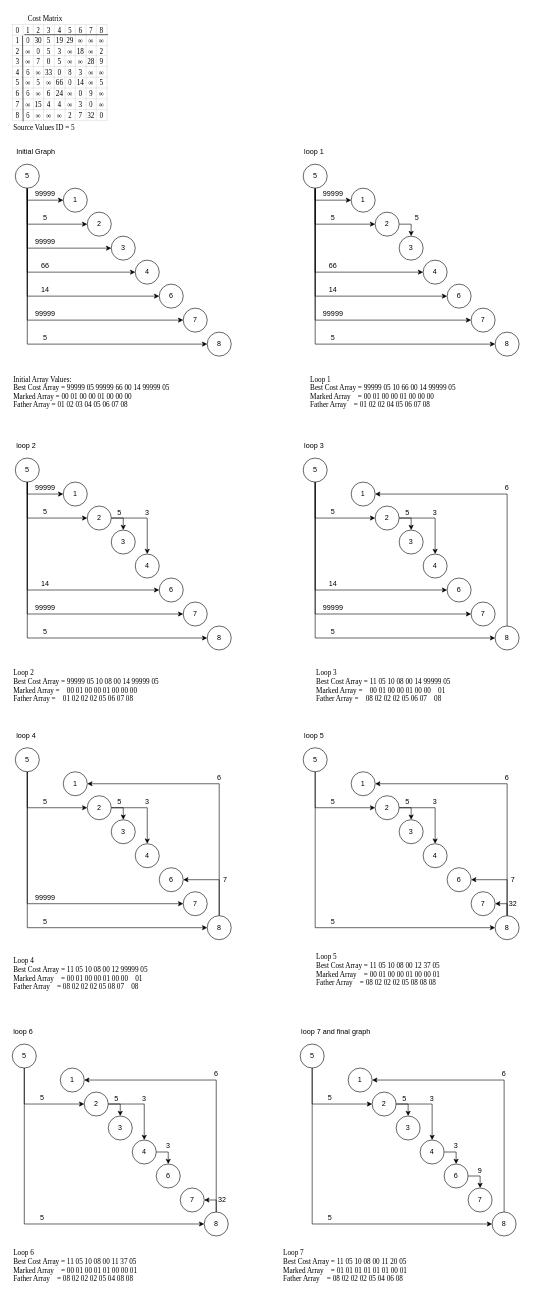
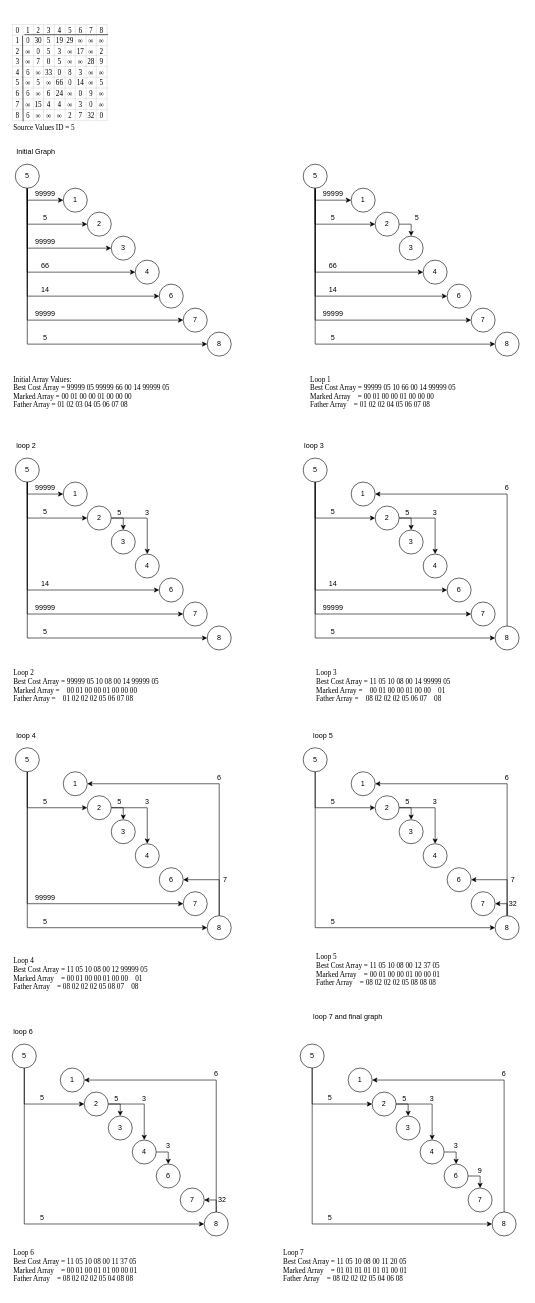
- <mxCell id="288" value="Cost Matrix" style="text;html=1;strokeColor=none;fillColor=none;align=center;verticalAlign=middle;whiteSpace=wrap;rounded=0;fontFamily=Lucida Console;" parent="1" vertex="1"><mxGeometry y="20" width="110" height="20" as="geometry" x="20" /></mxCell>
- <mxCell id="222" value="18" style="shape=partialRectangle;html=1;whiteSpace=wrap;connectable=0;fillColor=none;top=0;left=0;bottom=0;right=0;overflow=hidden;opacity=15;fontFamily=Lucida Console;spacingRight=0;" parent="215" vertex="1"><mxGeometry x="105" width="18" height="17" as="geometry" /></mxCell>
+ <mxCell id="222" value="17" style="shape=partialRectangle;html=1;whiteSpace=wrap;connectable=0;fillColor=none;top=0;left=0;bottom=0;right=0;overflow=hidden;opacity=15;fontFamily=Lucida Console;spacingRight=0;" parent="215" vertex="1"><mxGeometry x="105" width="18" height="17" as="geometry" /></mxCell>
- <mxCell id="45" value="loop 1" style="text;html=1;strokeColor=none;fillColor=none;align=left;verticalAlign=middle;whiteSpace=wrap;rounded=0;" parent="1" vertex="1"><mxGeometry x="505" y="243" width="40" height="20" as="geometry" /></mxCell>
- <mxCell id="134" value="loop 5" style="text;html=1;strokeColor=none;fillColor=none;align=left;verticalAlign=middle;whiteSpace=wrap;rounded=0;" parent="1" vertex="1"><mxGeometry x="505" y="1216" width="40" height="20" as="geometry" /></mxCell>
+ <mxCell id="134" value="loop 5" style="text;html=1;strokeColor=none;fillColor=none;align=left;verticalAlign=middle;whiteSpace=wrap;rounded=0;" parent="1" vertex="1"><mxGeometry x="520" y="1216" width="40" height="20" as="geometry" /></mxCell>
- <mxCell id="180" value="loop 7 and final graph" style="text;html=1;strokeColor=none;fillColor=none;align=left;verticalAlign=middle;whiteSpace=wrap;rounded=0;" parent="1" vertex="1"><mxGeometry x="500" y="1710" width="160" height="20" as="geometry" /></mxCell>
+ <mxCell id="180" value="loop 7 and final graph" style="text;html=1;strokeColor=none;fillColor=none;align=left;verticalAlign=middle;whiteSpace=wrap;rounded=0;" parent="1" vertex="1"><mxGeometry x="520" y="1685" width="160" height="20" as="geometry" /></mxCell>
